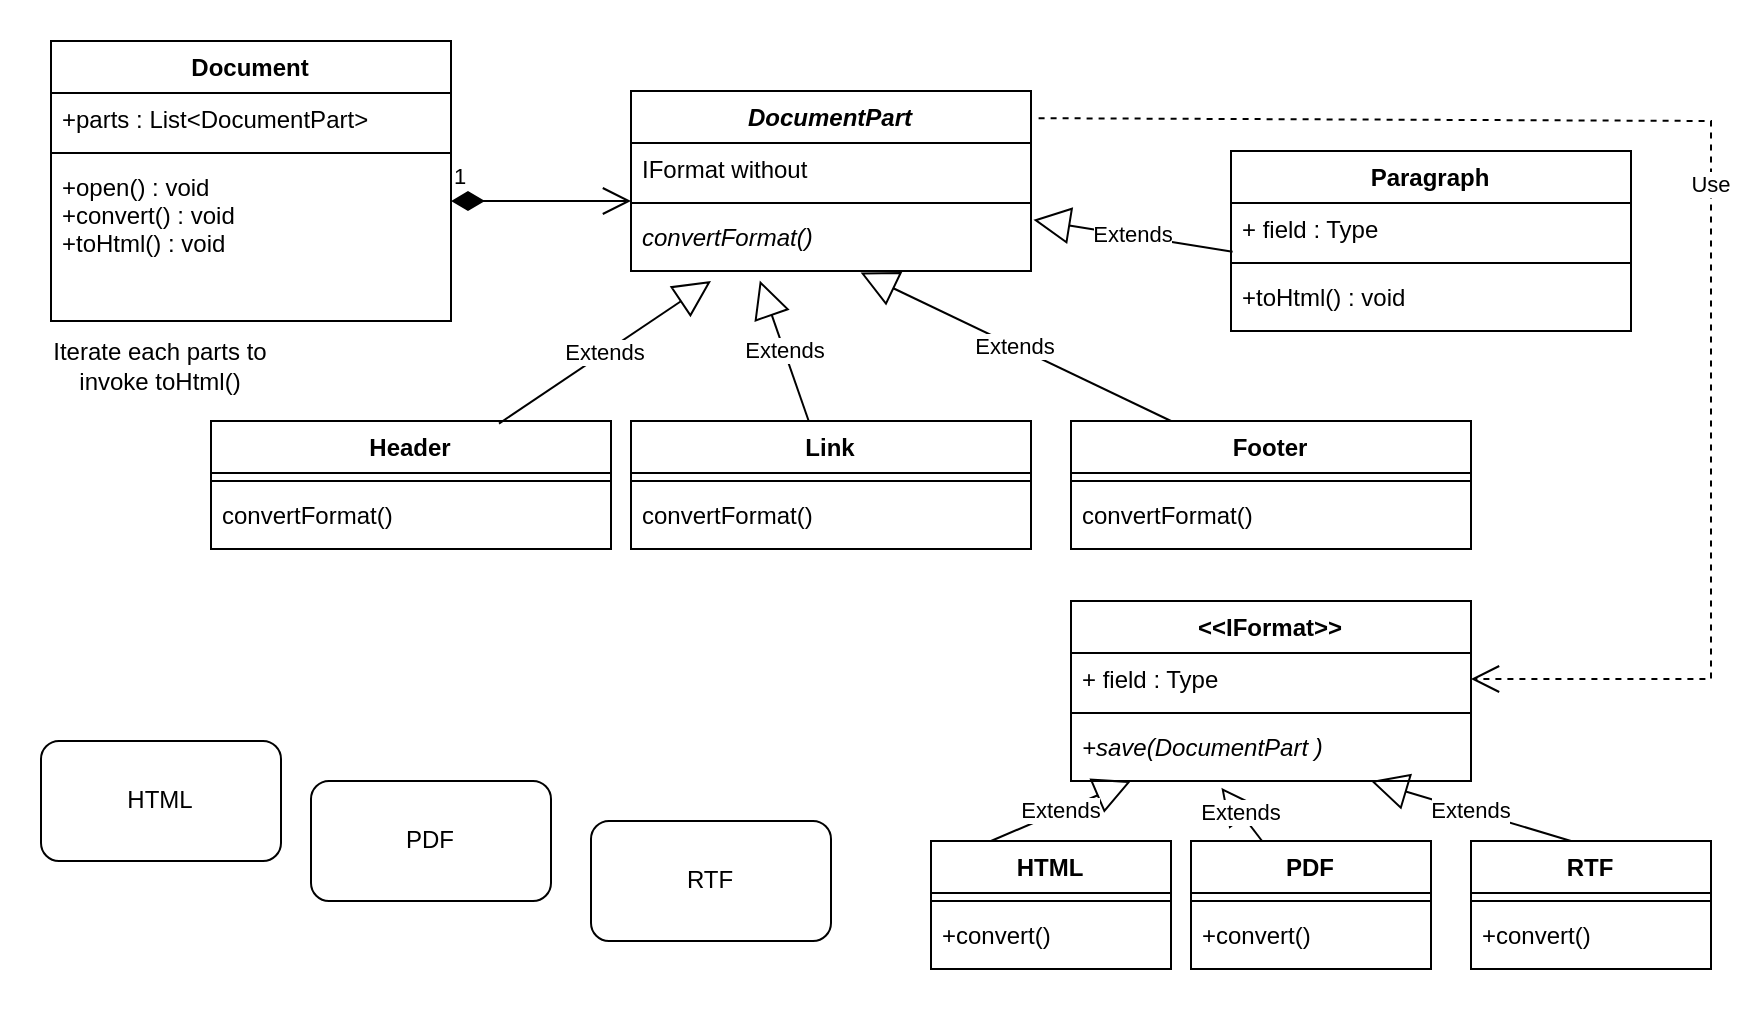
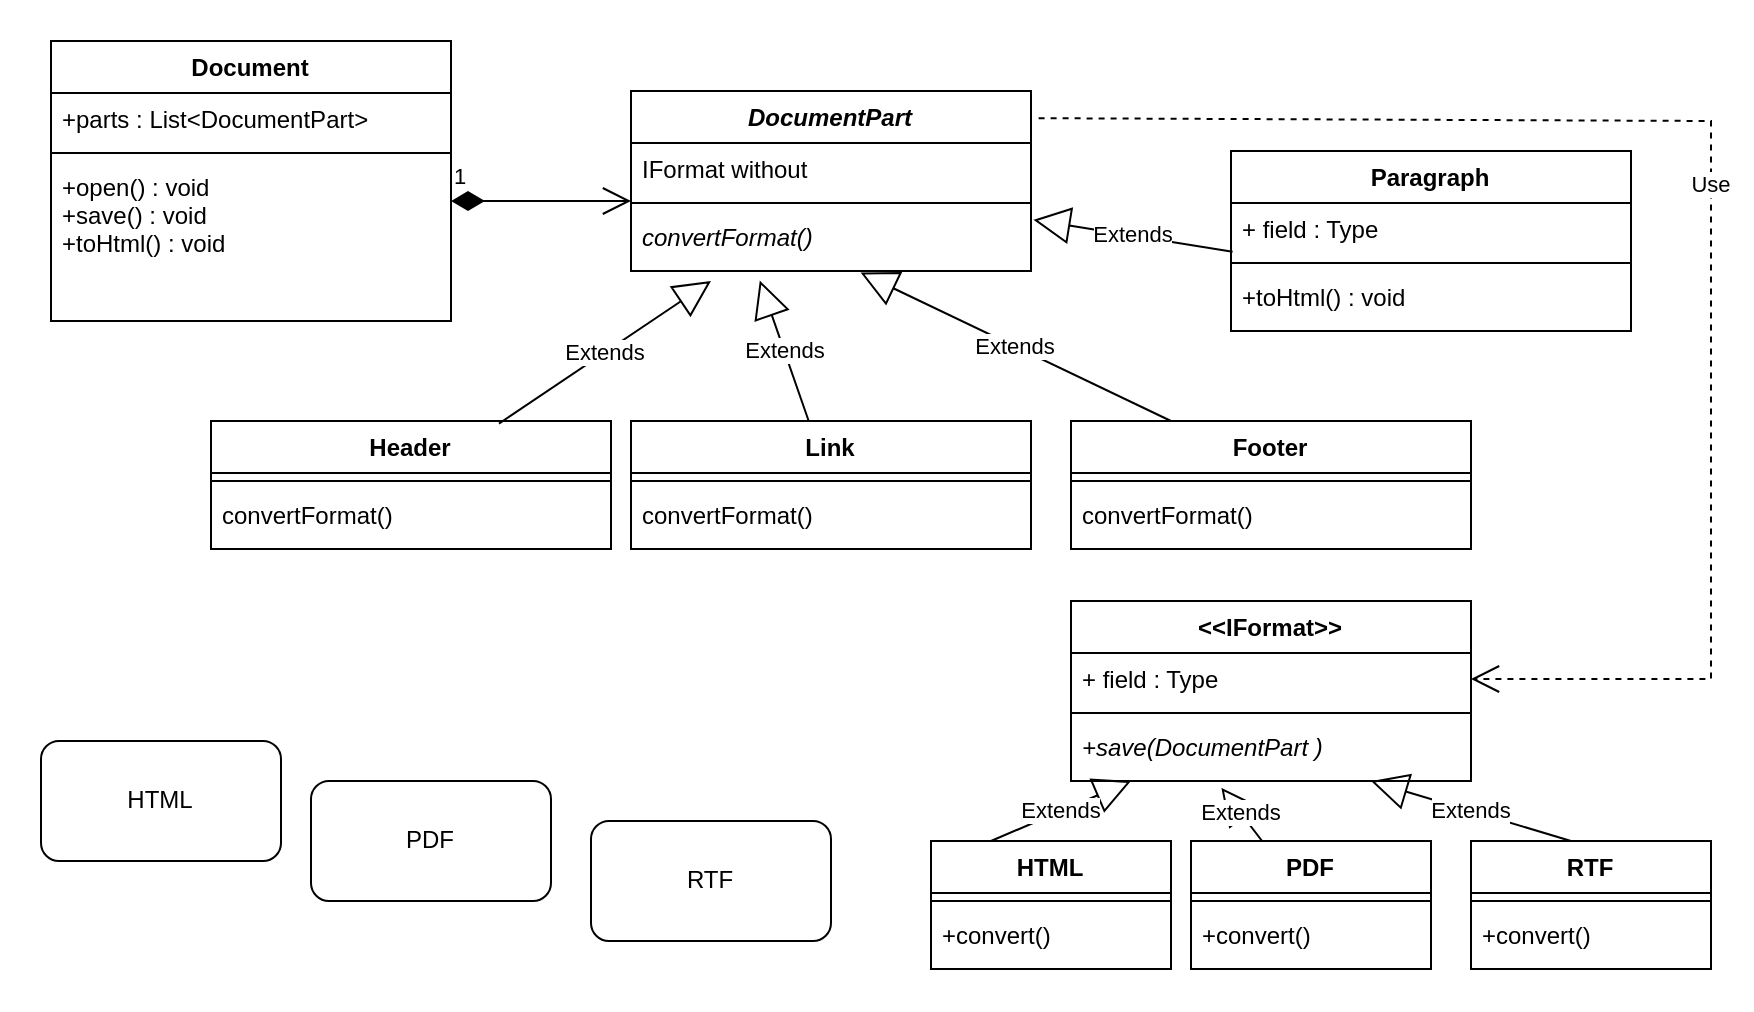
- <mxCell id="5" value="+open() : void&#10;+convert() : void&#10;+toHtml() : void" style="text;strokeColor=none;fillColor=none;align=left;verticalAlign=top;spacingLeft=4;spacingRight=4;overflow=hidden;rotatable=0;points=[[0,0.5],[1,0.5]];portConstraint=eastwest;" vertex="1" parent="2"><mxGeometry y="60" width="200" height="80" as="geometry" /></mxCell>
+ <mxCell id="5" value="+open() : void&#10;+save() : void&#10;+toHtml() : void" style="text;strokeColor=none;fillColor=none;align=left;verticalAlign=top;spacingLeft=4;spacingRight=4;overflow=hidden;rotatable=0;points=[[0,0.5],[1,0.5]];portConstraint=eastwest;" vertex="1" parent="2"><mxGeometry y="60" width="200" height="80" as="geometry" /></mxCell>
- <mxCell id="28" value="Iterate each parts to invoke toHtml()" style="text;html=1;strokeColor=none;fillColor=none;align=center;verticalAlign=middle;whiteSpace=wrap;rounded=0;" vertex="1" parent="1"><mxGeometry x="25" y="165" width="110" height="35" as="geometry" /></mxCell>
